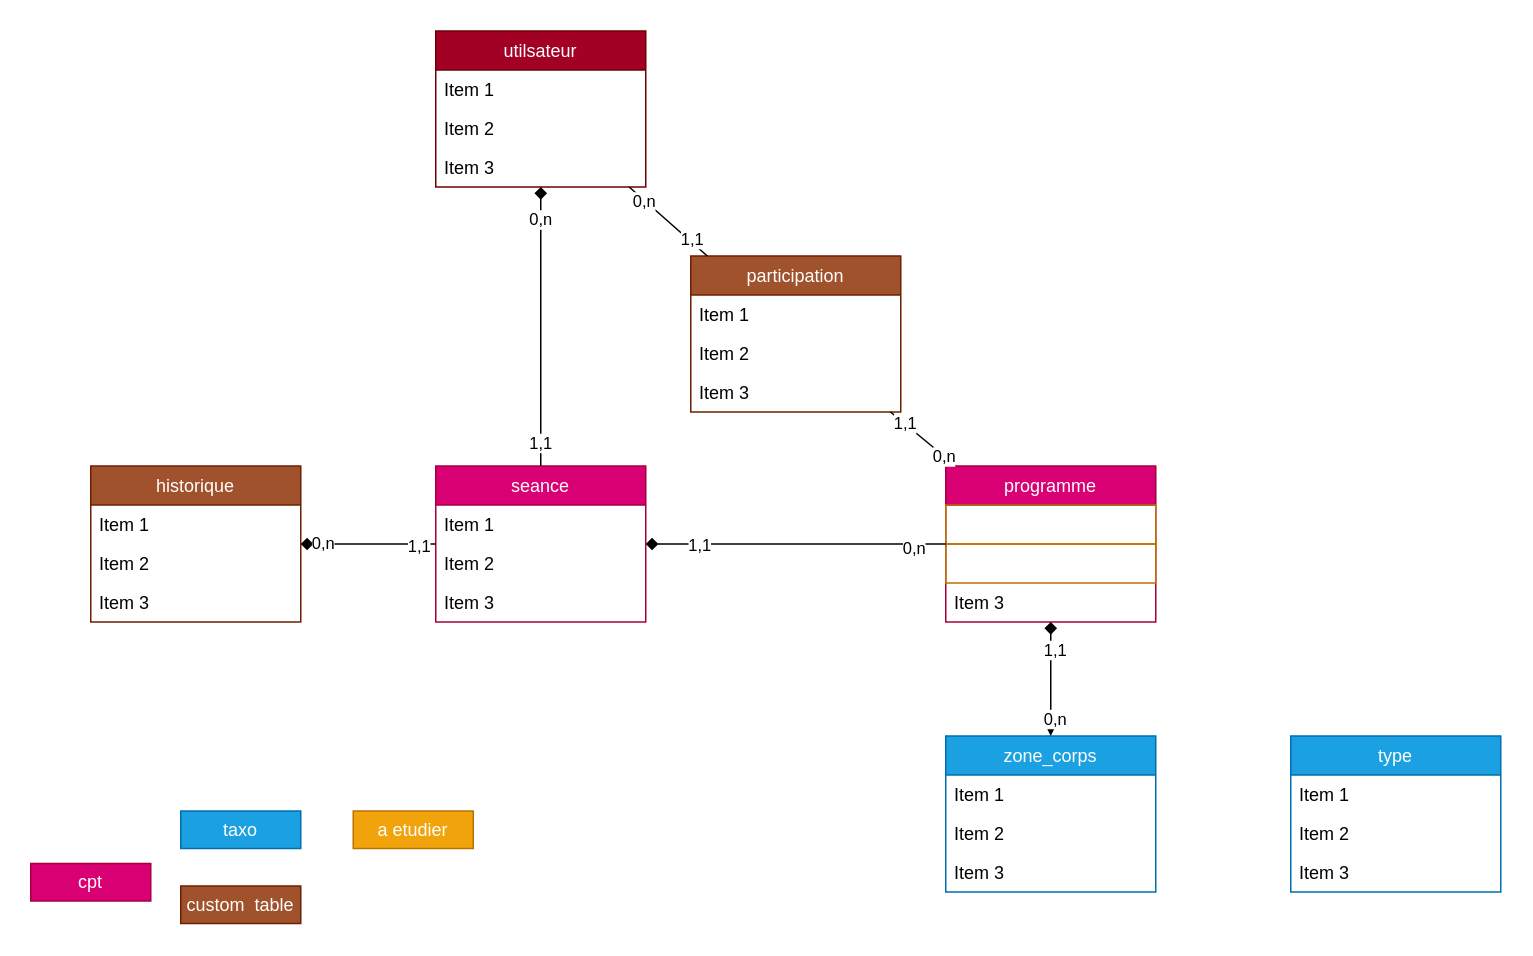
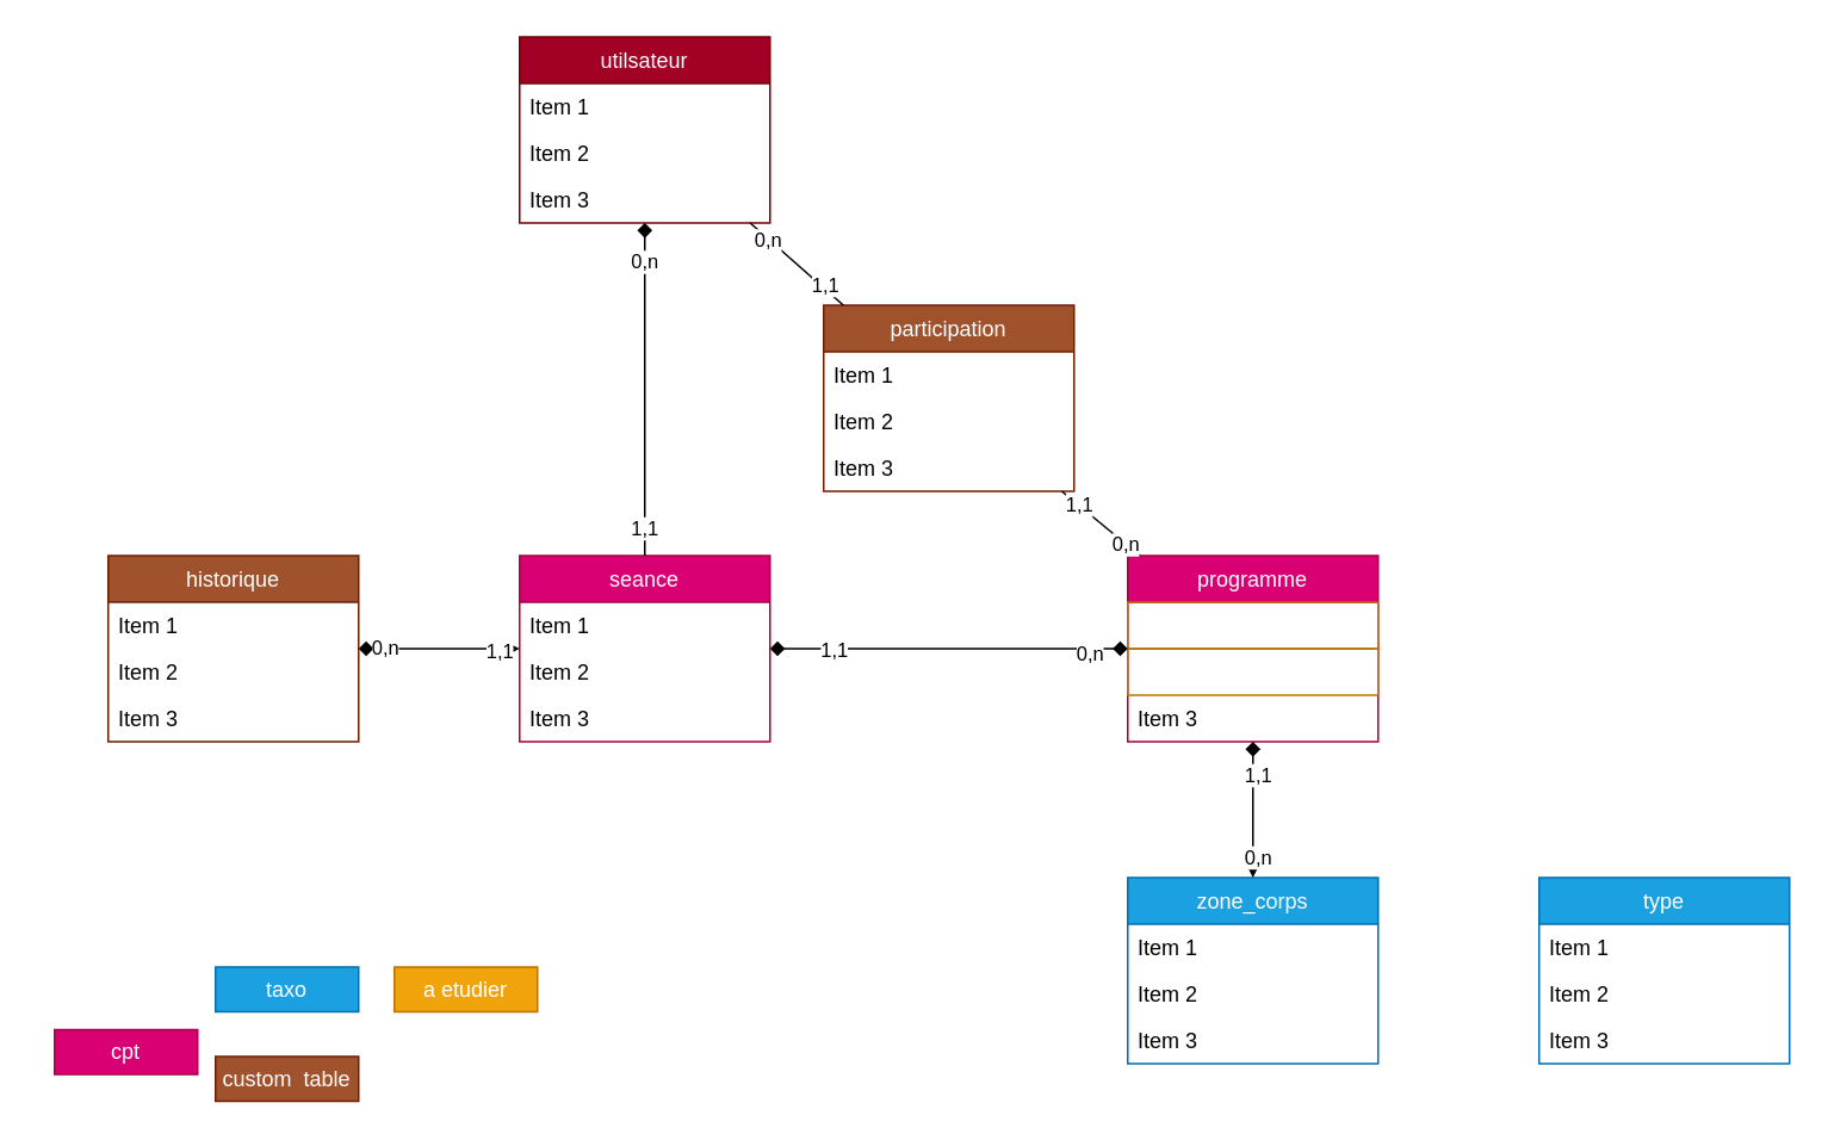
- <mxCell id="26" value="" style="edgeStyle=elbowEdgeStyle;elbow=horizontal;endArrow=none;html=1;endFill=0;startArrow=diamond;startFill=1;" parent="1" source="22" target="18" edge="1"><mxGeometry width="50" height="50" relative="1" as="geometry"><mxPoint x="260" y="330" as="sourcePoint" /><mxPoint x="310" y="280" as="targetPoint" /></mxGeometry></mxCell>
+ <mxCell id="26" value="" style="edgeStyle=elbowEdgeStyle;elbow=horizontal;endArrow=open;html=1;endFill=0;startArrow=diamond;startFill=1;" parent="1" source="22" target="18" edge="1"><mxGeometry width="50" height="50" relative="1" as="geometry"><mxPoint x="260" y="330" as="sourcePoint" /><mxPoint x="310" y="280" as="targetPoint" /></mxGeometry></mxCell>
- <mxCell id="32" value="" style="endArrow=none;html=1;startArrow=diamond;startFill=1;" parent="1" source="18" target="6" edge="1"><mxGeometry width="50" height="50" relative="1" as="geometry"><mxPoint x="434.828" y="154" as="sourcePoint" /><mxPoint x="595.172" y="340" as="targetPoint" /></mxGeometry></mxCell>
+ <mxCell id="32" value="" style="endArrow=diamond;html=1;startArrow=diamond;startFill=1;" parent="1" source="18" target="6" edge="1"><mxGeometry width="50" height="50" relative="1" as="geometry"><mxPoint x="434.828" y="154" as="sourcePoint" /><mxPoint x="595.172" y="340" as="targetPoint" /></mxGeometry></mxCell>
- <mxCell id="41" value="a etudier" style="rounded=0;whiteSpace=wrap;html=1;fillColor=#f0a30a;strokeColor=#BD7000;fontColor=#ffffff;" parent="1" vertex="1"><mxGeometry x="235" y="540" width="80" height="25" as="geometry" /></mxCell>
+ <mxCell id="41" value="a etudier" style="rounded=0;whiteSpace=wrap;html=1;fillColor=#f0a30a;strokeColor=#BD7000;fontColor=#ffffff;" parent="1" vertex="1"><mxGeometry x="220" y="540" width="80" height="25" as="geometry" /></mxCell>
- <mxCell id="38" value="cpt" style="rounded=0;whiteSpace=wrap;html=1;fillColor=#d80073;strokeColor=#A50040;fontColor=#ffffff;" parent="1" vertex="1"><mxGeometry x="20" y="575" width="80" height="25" as="geometry" /></mxCell>
+ <mxCell id="38" value="cpt" style="rounded=0;whiteSpace=wrap;html=1;fillColor=#d80073;strokeColor=#A50040;fontColor=#ffffff;" parent="1" vertex="1"><mxGeometry x="30" y="575" width="80" height="25" as="geometry" /></mxCell>
